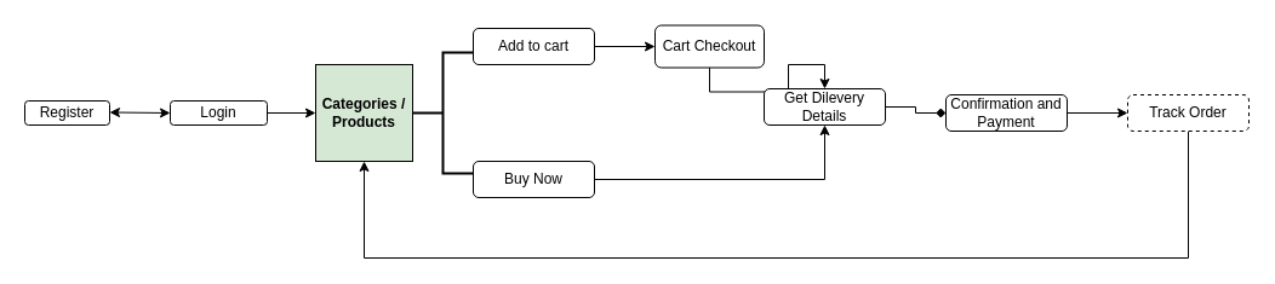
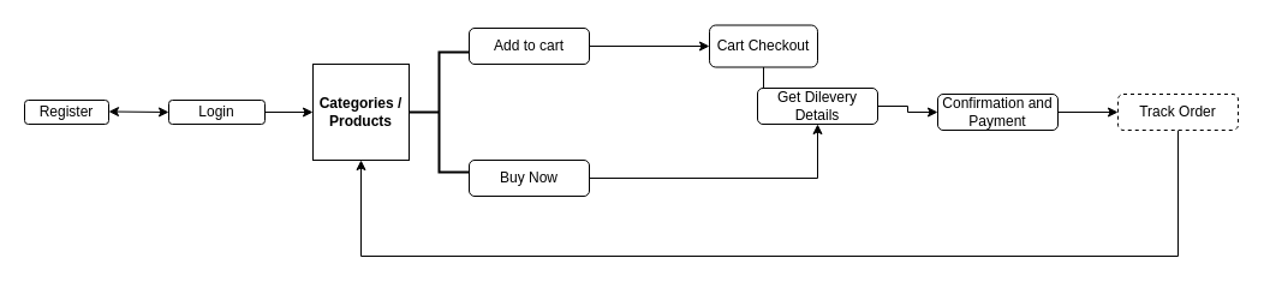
- <mxCell id="13" value="Cart Checkout" style="whiteSpace=wrap;html=1;rounded=1;" vertex="1" parent="1"><mxGeometry x="540" y="20.5" width="90" height="35" as="geometry" /></mxCell>
+ <mxCell id="13" value="Cart Checkout" style="whiteSpace=wrap;html=1;rounded=1;" vertex="1" parent="1"><mxGeometry x="590" y="20.5" width="90" height="35" as="geometry" /></mxCell>
- <mxCell id="2" value="&lt;span&gt;&lt;span&gt;&lt;span class=&quot;kqEaA z8gr9e&quot;&gt;&lt;b&gt;Categories / Products&lt;/b&gt;&lt;br&gt;&lt;/span&gt;&lt;/span&gt;&lt;/span&gt;" style="whiteSpace=wrap;html=1;aspect=fixed;fillColor=#d5e8d4;" vertex="1" parent="1"><mxGeometry x="260" y="53" width="80" height="80" as="geometry" /></mxCell>
+ <mxCell id="2" value="&lt;span&gt;&lt;span&gt;&lt;span class=&quot;kqEaA z8gr9e&quot;&gt;&lt;b&gt;Categories / Products&lt;/b&gt;&lt;br&gt;&lt;/span&gt;&lt;/span&gt;&lt;/span&gt;" style="whiteSpace=wrap;html=1;aspect=fixed;" vertex="1" parent="1"><mxGeometry x="260" y="53" width="80" height="80" as="geometry" /></mxCell>
- <mxCell id="14" value="" style="edgeStyle=orthogonalEdgeStyle;rounded=0;orthogonalLoop=1;jettySize=auto;html=1;endArrow=diamond;" edge="1" parent="1" source="15" target="17"><mxGeometry relative="1" as="geometry" /></mxCell>
+ <mxCell id="14" value="" style="edgeStyle=orthogonalEdgeStyle;rounded=0;orthogonalLoop=1;jettySize=auto;html=1;" edge="1" parent="1" source="15" target="17"><mxGeometry relative="1" as="geometry" /></mxCell>
